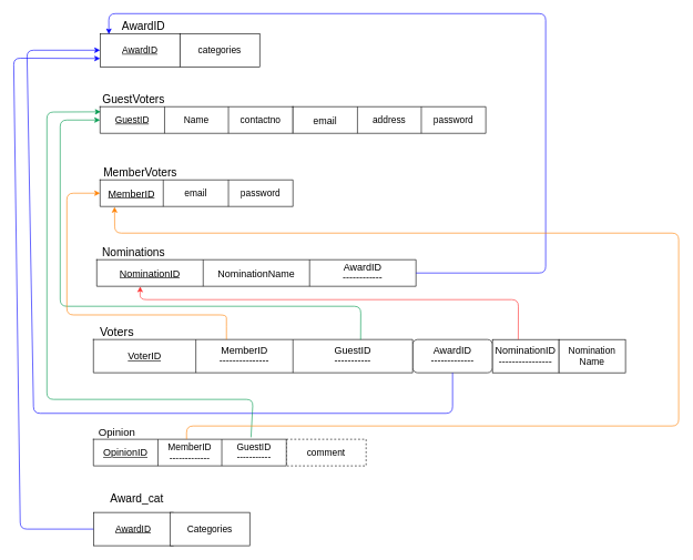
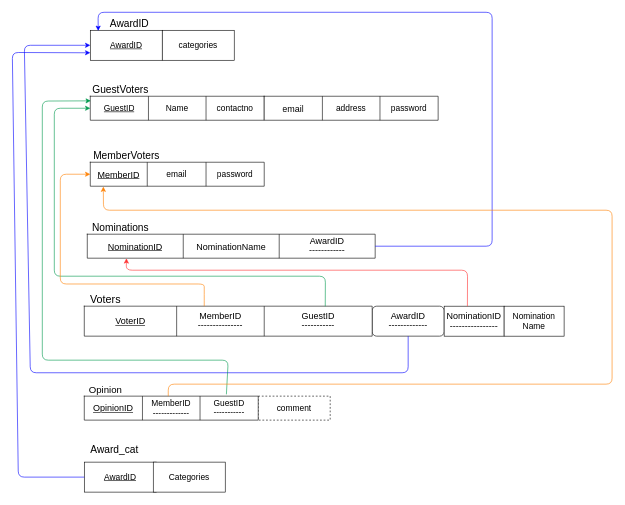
- <mxCell id="24" value="&lt;font style=&quot;font-size: 17px&quot;&gt;Award_cat&lt;/font&gt;" style="text;html=1;align=center;verticalAlign=middle;resizable=0;points=[];autosize=1;fontSize=14;" parent="1" vertex="1"><mxGeometry x="155" y="740" width="100" height="20" as="geometry" /></mxCell>
+ <mxCell id="24" value="&lt;font style=&quot;font-size: 17px&quot;&gt;Award_cat&lt;/font&gt;" style="text;html=1;align=center;verticalAlign=middle;resizable=0;points=[];autosize=1;fontSize=14;" parent="1" vertex="1"><mxGeometry x="140" y="740" width="100" height="20" as="geometry" /></mxCell>
